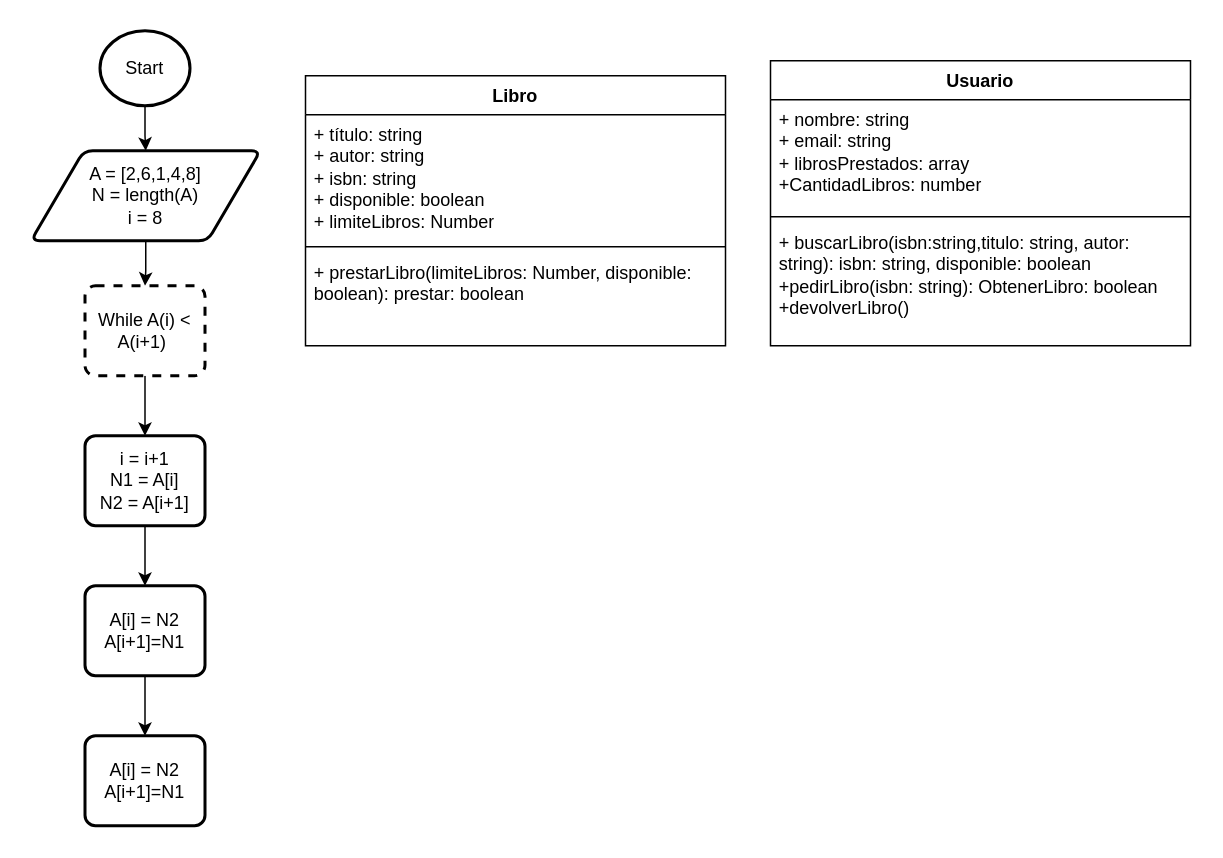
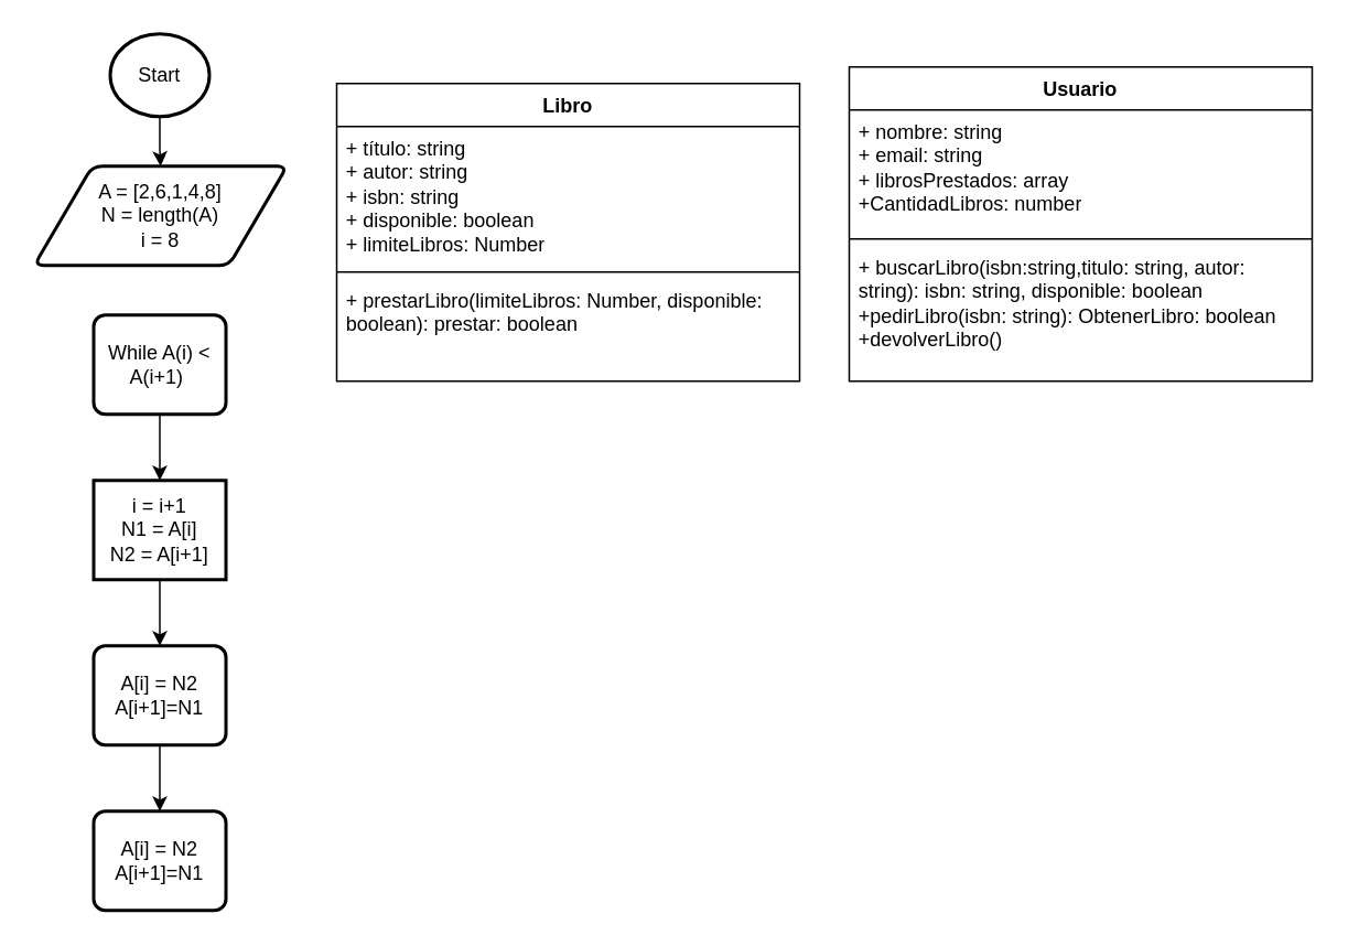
- <mxCell id="4" style="edgeStyle=orthogonalEdgeStyle;rounded=0;orthogonalLoop=1;jettySize=auto;html=1;" parent="1" source="5" target="7" edge="1"><mxGeometry relative="1" as="geometry" /></mxCell>
- <mxCell id="7" value="While A(i) &amp;lt; A(i+1)&amp;nbsp;" style="rounded=1;whiteSpace=wrap;html=1;absoluteArcSize=1;arcSize=14;strokeWidth=2;dashed=1;" parent="1" vertex="1"><mxGeometry x="56" y="190" width="80" height="60" as="geometry" /></mxCell>
+ <mxCell id="7" value="While A(i) &amp;lt; A(i+1)&amp;nbsp;" style="rounded=1;whiteSpace=wrap;html=1;absoluteArcSize=1;arcSize=14;strokeWidth=2;" parent="1" vertex="1"><mxGeometry x="56" y="190" width="80" height="60" as="geometry" /></mxCell>
- <mxCell id="9" value="i = i+1&lt;div&gt;N1 = A[i]&lt;/div&gt;&lt;div&gt;N2 = A[i+1]&lt;/div&gt;" style="rounded=1;whiteSpace=wrap;html=1;absoluteArcSize=1;arcSize=14;strokeWidth=2;" parent="1" vertex="1"><mxGeometry x="56" y="290" width="80" height="60" as="geometry" /></mxCell>
+ <mxCell id="9" value="i = i+1&lt;div&gt;N1 = A[i]&lt;/div&gt;&lt;div&gt;N2 = A[i+1]&lt;/div&gt;" style="whiteSpace=wrap;html=1;absoluteArcSize=1;arcSize=14;strokeWidth=2;rounded=0;" parent="1" vertex="1"><mxGeometry x="56" y="290" width="80" height="60" as="geometry" /></mxCell>
